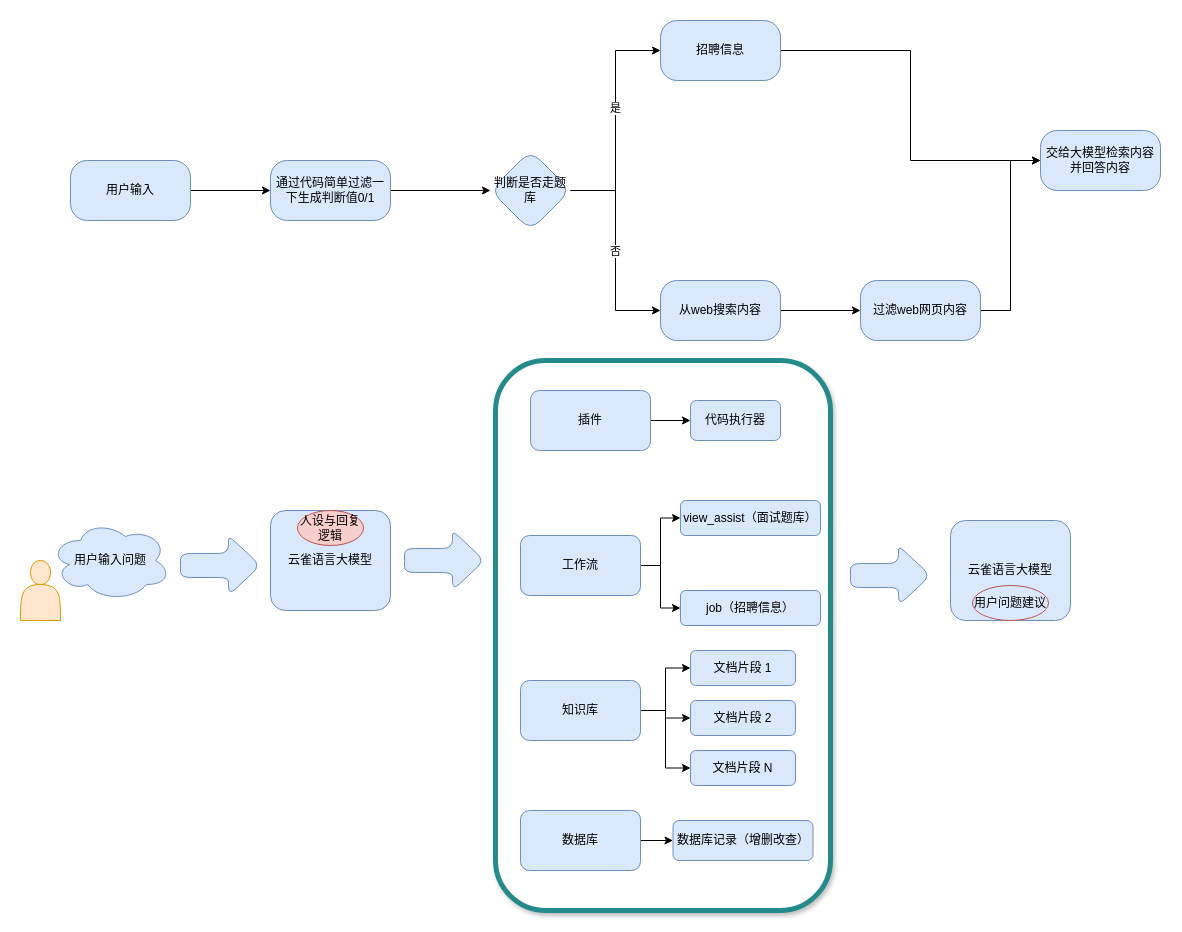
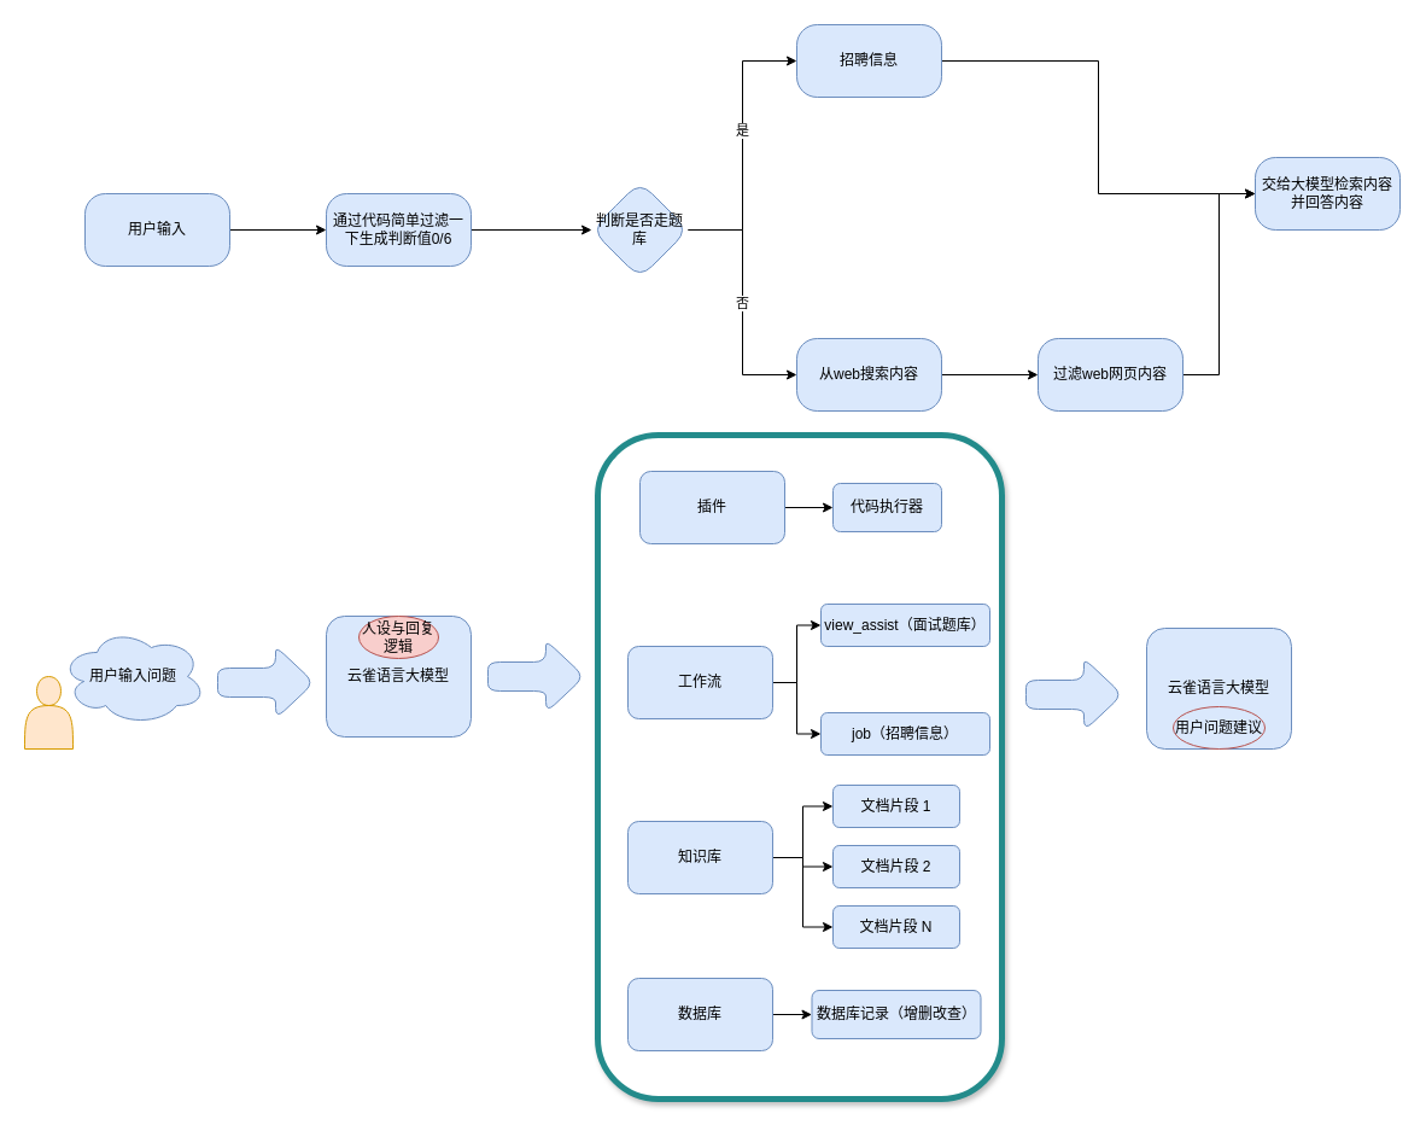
- <mxCell id="6" value="通过代码简单过滤一下生成判断值0/1" style="rounded=1;whiteSpace=wrap;html=1;fillColor=#dae8fc;strokeColor=#6c8ebf;arcSize=28;" parent="1" vertex="1"><mxGeometry x="270" y="160" width="120" height="60" as="geometry" /></mxCell>
+ <mxCell id="6" value="通过代码简单过滤一下生成判断值0/6" style="rounded=1;whiteSpace=wrap;html=1;fillColor=#dae8fc;strokeColor=#6c8ebf;arcSize=28;" parent="1" vertex="1"><mxGeometry x="270" y="160" width="120" height="60" as="geometry" /></mxCell>
